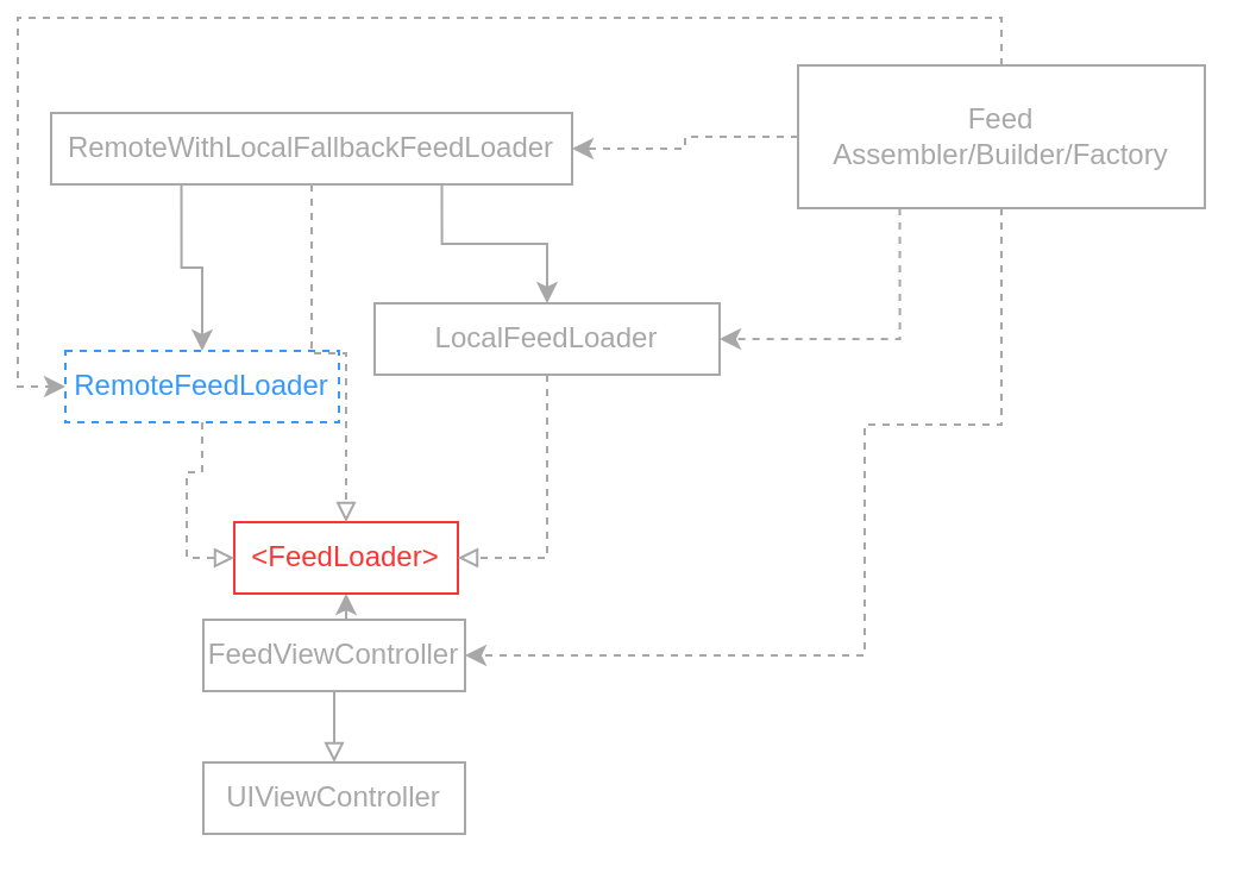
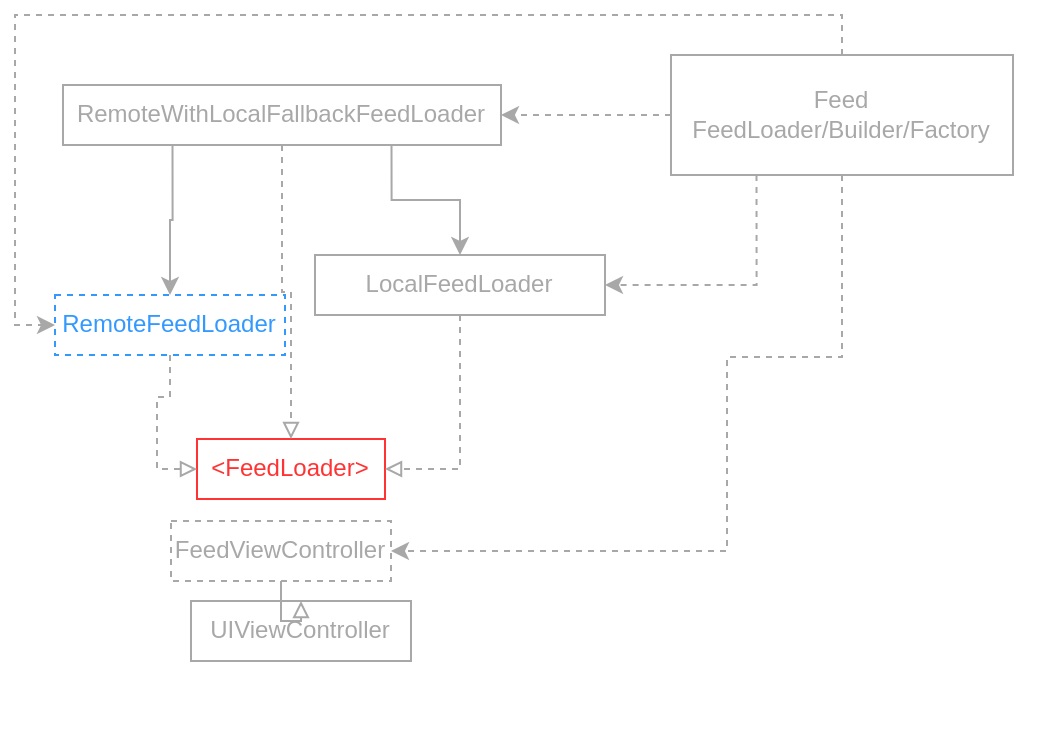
- <mxCell id="19" value="Feed&lt;br&gt;Assembler/Builder/Factory" style="rounded=0;whiteSpace=wrap;html=1;fillColor=#f5f5f5;strokeColor=#A8A8A8;fontColor=#A8A8A8;fillOpacity=0;" vertex="1" parent="1"><mxGeometry x="328" y="20" width="171" height="60" as="geometry" /></mxCell>
+ <mxCell id="19" value="Feed&lt;br&gt;FeedLoader/Builder/Factory" style="rounded=0;whiteSpace=wrap;html=1;fillColor=#f5f5f5;strokeColor=#A8A8A8;fontColor=#A8A8A8;fillOpacity=0;" vertex="1" parent="1"><mxGeometry x="328" y="20" width="171" height="60" as="geometry" /></mxCell>
- <mxCell id="14" value="RemoteWithLocalFallbackFeedLoader" style="rounded=0;whiteSpace=wrap;html=1;fillColor=#f5f5f5;strokeColor=#A8A8A8;fontColor=#A8A8A8;fillOpacity=0;" vertex="1" parent="1"><mxGeometry x="14" y="40" width="219" height="30" as="geometry" /></mxCell>
+ <mxCell id="14" value="RemoteWithLocalFallbackFeedLoader" style="rounded=0;whiteSpace=wrap;html=1;fillColor=#f5f5f5;strokeColor=#A8A8A8;fontColor=#A8A8A8;fillOpacity=0;" vertex="1" parent="1"><mxGeometry x="24" y="35" width="219" height="30" as="geometry" /></mxCell>
- <mxCell id="3" style="edgeStyle=orthogonalEdgeStyle;rounded=0;orthogonalLoop=1;jettySize=auto;html=1;exitX=0.5;exitY=0;exitDx=0;exitDy=0;entryX=0.5;entryY=1;entryDx=0;entryDy=0;endArrow=classic;endFill=1;fillColor=#f5f5f5;strokeColor=#A8A8A8;fillOpacity=100;fontColor=#A8A8A8;" edge="1" parent="1" source="4" target="6"><mxGeometry relative="1" as="geometry" /></mxCell>
- <mxCell id="4" value="FeedViewController" style="rounded=0;whiteSpace=wrap;html=1;fillColor=#f5f5f5;strokeColor=#A8A8A8;fontColor=#A8A8A8;fillOpacity=0;" vertex="1" parent="1"><mxGeometry x="78" y="253" width="110" height="30" as="geometry" /></mxCell>
+ <mxCell id="4" value="FeedViewController" style="rounded=0;whiteSpace=wrap;html=1;fillColor=#f5f5f5;strokeColor=#A8A8A8;fontColor=#A8A8A8;fillOpacity=0;dashed=1;" vertex="1" parent="1"><mxGeometry x="78" y="253" width="110" height="30" as="geometry" /></mxCell>
- <mxCell id="5" value="UIViewController" style="rounded=0;whiteSpace=wrap;html=1;fillColor=#f5f5f5;strokeColor=#A8A8A8;fontColor=#A8A8A8;fillOpacity=0;" vertex="1" parent="1"><mxGeometry x="78" y="313" width="110" height="30" as="geometry" /></mxCell>
+ <mxCell id="5" value="UIViewController" style="rounded=0;whiteSpace=wrap;html=1;fillColor=#f5f5f5;strokeColor=#A8A8A8;fontColor=#A8A8A8;fillOpacity=0;" vertex="1" parent="1"><mxGeometry x="88" y="293" width="110" height="30" as="geometry" /></mxCell>
